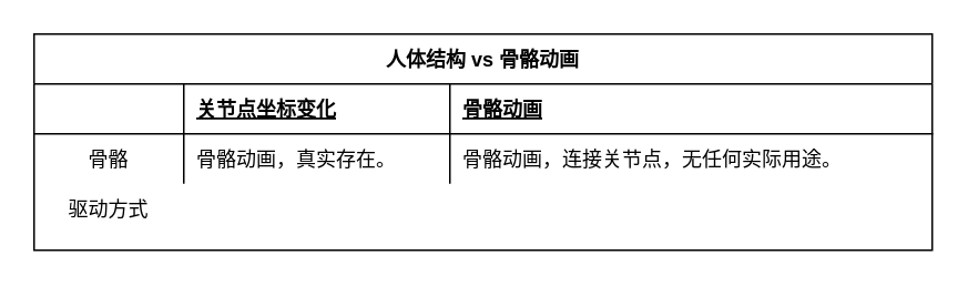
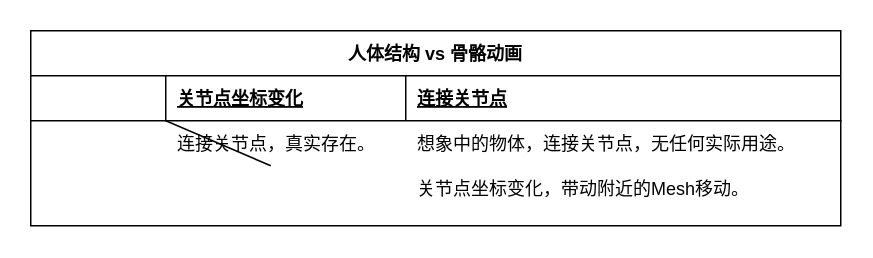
- <mxCell id="6" value="骨骼动画" style="shape=partialRectangle;connectable=0;fillColor=none;top=0;left=0;bottom=0;right=0;align=left;spacingLeft=6;fontStyle=5;overflow=hidden;" vertex="1" parent="3"><mxGeometry x="250" width="290" height="30" as="geometry" /></mxCell>
+ <mxCell id="6" value="连接关节点" style="shape=partialRectangle;connectable=0;fillColor=none;top=0;left=0;bottom=0;right=0;align=left;spacingLeft=6;fontStyle=5;overflow=hidden;" vertex="1" parent="3"><mxGeometry x="250" width="290" height="30" as="geometry" /></mxCell>
- <mxCell id="8" value="骨骼" style="shape=partialRectangle;connectable=0;fillColor=none;top=0;left=0;bottom=0;right=0;editable=1;overflow=hidden;labelBackgroundColor=none;labelBorderColor=none;" vertex="1" parent="7"><mxGeometry width="90" height="30" as="geometry" /></mxCell>
- <mxCell id="9" value="骨骼动画，真实存在。" style="shape=partialRectangle;connectable=0;fillColor=none;top=0;left=0;bottom=0;right=0;align=left;spacingLeft=6;overflow=hidden;" vertex="1" parent="7"><mxGeometry x="90" width="160" height="30" as="geometry" /></mxCell>
+ <mxCell id="9" value="连接关节点，真实存在。" style="shape=partialRectangle;connectable=0;fillColor=none;top=0;left=0;bottom=0;right=0;align=left;spacingLeft=6;overflow=hidden;" vertex="1" parent="7"><mxGeometry x="90" width="160" height="30" as="geometry" /></mxCell>
- <mxCell id="10" value="骨骼动画，连接关节点，无任何实际用途。" style="shape=partialRectangle;connectable=0;fillColor=none;top=0;left=0;bottom=0;right=0;align=left;spacingLeft=6;overflow=hidden;" vertex="1" parent="7"><mxGeometry x="250" width="290" height="30" as="geometry" /></mxCell>
+ <mxCell id="10" value="想象中的物体，连接关节点，无任何实际用途。" style="shape=partialRectangle;connectable=0;fillColor=none;top=0;left=0;bottom=0;right=0;align=left;spacingLeft=6;overflow=hidden;" vertex="1" parent="7"><mxGeometry x="250" width="290" height="30" as="geometry" /></mxCell>
- <mxCell id="12" value="驱动方式" style="shape=partialRectangle;connectable=0;fillColor=none;top=0;left=0;bottom=0;right=0;editable=1;overflow=hidden;" vertex="1" parent="11"><mxGeometry width="90" height="30" as="geometry" /></mxCell>
+ <mxCell id="13" value="关节点坐标变化，带动附近的Mesh移动。" style="shape=partialRectangle;connectable=0;fillColor=none;top=0;left=0;bottom=0;right=0;align=left;spacingLeft=6;overflow=hidden;" vertex="1" parent="11"><mxGeometry x="250" width="290" height="30" as="geometry" /></mxCell>
